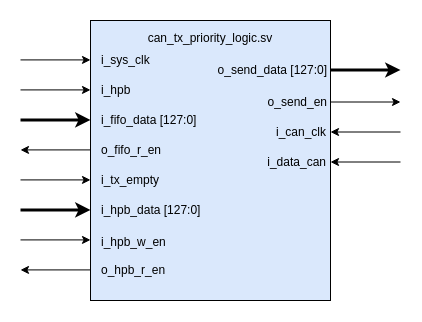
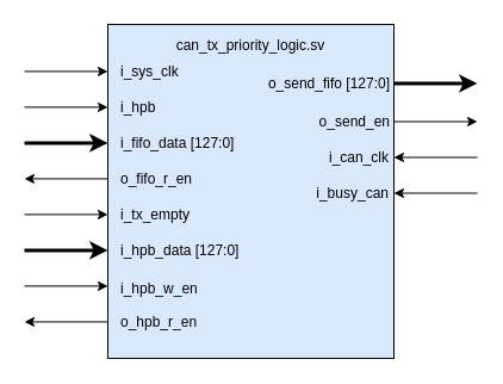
- <mxCell id="22" value="o_send_data [127:0]" style="text;html=1;align=right;verticalAlign=middle;resizable=0;points=[];autosize=1;" vertex="1" parent="1"><mxGeometry x="207.5" y="60" width="120" height="20" as="geometry" /></mxCell>
+ <mxCell id="22" value="o_send_fifo [127:0]" style="text;html=1;align=right;verticalAlign=middle;resizable=0;points=[];autosize=1;" vertex="1" parent="1"><mxGeometry x="207.5" y="60" width="120" height="20" as="geometry" /></mxCell>
- <mxCell id="21" value="i_data_can" style="text;html=1;align=right;verticalAlign=middle;resizable=0;points=[];autosize=1;" vertex="1" parent="1"><mxGeometry x="246.5" y="152" width="80" height="20" as="geometry" /></mxCell>
+ <mxCell id="21" value="i_busy_can" style="text;html=1;align=right;verticalAlign=middle;resizable=0;points=[];autosize=1;" vertex="1" parent="1"><mxGeometry x="246.5" y="152" width="80" height="20" as="geometry" /></mxCell>
